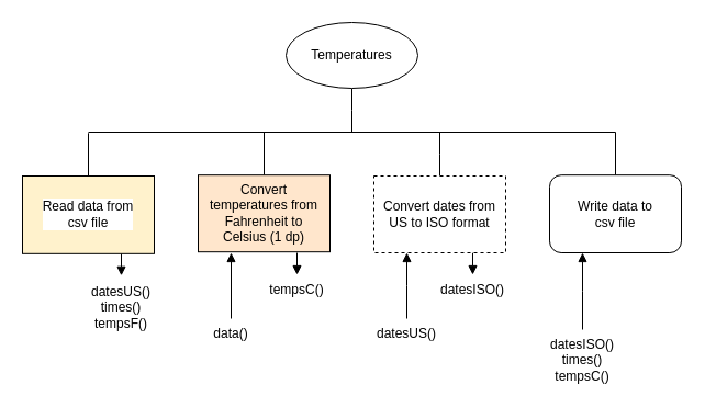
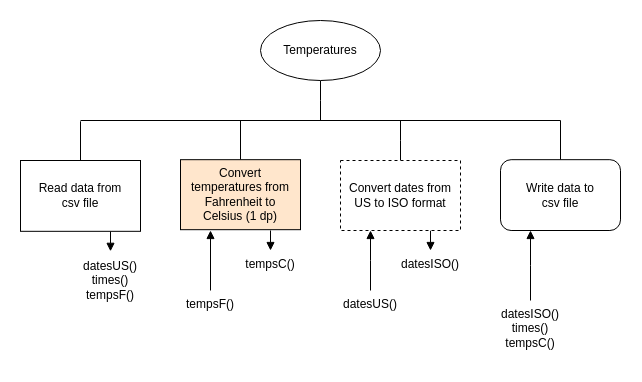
- <mxCell id="6" value="Read data from&lt;div&gt;csv file&lt;/div&gt;" style="rounded=0;whiteSpace=wrap;html=1;strokeColor=default;labelBackgroundColor=default;fontColor=default;spacingLeft=4;spacingRight=4;fillColor=#fff2cc;" parent="1" vertex="1"><mxGeometry x="20" y="160" width="120" height="70.82" as="geometry" /></mxCell>
+ <mxCell id="6" value="Read data from&lt;div&gt;csv file&lt;/div&gt;" style="rounded=0;whiteSpace=wrap;html=1;strokeColor=default;labelBackgroundColor=default;fontColor=default;spacingLeft=4;spacingRight=4;" parent="1" vertex="1"><mxGeometry x="20" y="160" width="120" height="70.82" as="geometry" /></mxCell>
- <mxCell id="11" value="data()" style="text;html=1;strokeColor=none;fillColor=none;align=center;verticalAlign=top;whiteSpace=wrap;rounded=0;fontColor=default;" parent="1" vertex="1"><mxGeometry x="180" y="290" width="60" height="30" as="geometry" /></mxCell>
+ <mxCell id="11" value="tempsF()" style="text;html=1;strokeColor=none;fillColor=none;align=center;verticalAlign=top;whiteSpace=wrap;rounded=0;fontColor=default;" parent="1" vertex="1"><mxGeometry x="180" y="290" width="60" height="30" as="geometry" /></mxCell>
